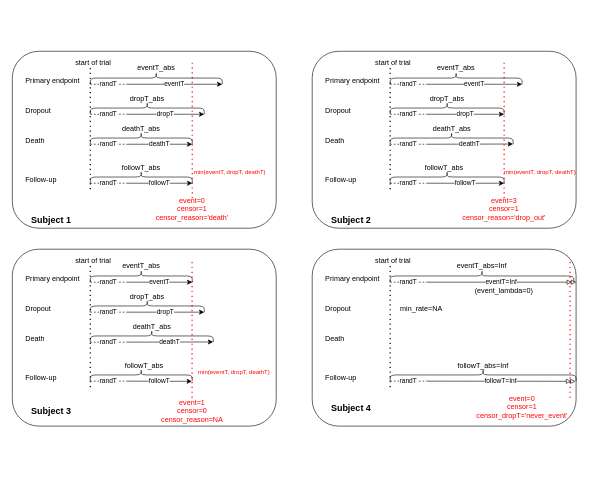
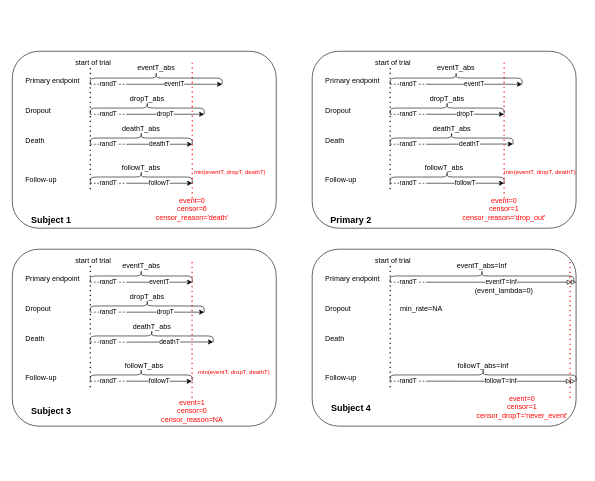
- <mxCell id="28" value="event=0&lt;br&gt;censor=1&lt;br&gt;censor_reason='death'" style="text;html=1;strokeColor=none;fillColor=none;align=center;verticalAlign=middle;whiteSpace=wrap;rounded=0;fontColor=#ff0000;" parent="1" vertex="1"><mxGeometry x="290" y="332.5" width="60" height="30" as="geometry" /></mxCell>
+ <mxCell id="28" value="event=0&lt;br&gt;censor=6&lt;br&gt;censor_reason='death'" style="text;html=1;strokeColor=none;fillColor=none;align=center;verticalAlign=middle;whiteSpace=wrap;rounded=0;fontColor=#ff0000;" parent="1" vertex="1"><mxGeometry x="290" y="332.5" width="60" height="30" as="geometry" /></mxCell>
- <mxCell id="54" value="event=3&lt;br&gt;censor=1&lt;br&gt;censor_reason='drop_out'" style="text;html=1;strokeColor=none;fillColor=none;align=center;verticalAlign=middle;whiteSpace=wrap;rounded=0;fontColor=#ff0000;" parent="1" vertex="1"><mxGeometry x="810" y="332.5" width="60" height="30" as="geometry" /></mxCell>
+ <mxCell id="54" value="event=0&lt;br&gt;censor=1&lt;br&gt;censor_reason='drop_out'" style="text;html=1;strokeColor=none;fillColor=none;align=center;verticalAlign=middle;whiteSpace=wrap;rounded=0;fontColor=#ff0000;" parent="1" vertex="1"><mxGeometry x="810" y="332.5" width="60" height="30" as="geometry" /></mxCell>
- <mxCell id="55" value="Subject 2" style="text;html=1;strokeColor=none;fillColor=none;align=center;verticalAlign=middle;whiteSpace=wrap;rounded=0;fontStyle=1;fontSize=15;" parent="1" vertex="1"><mxGeometry x="540" y="350" width="90" height="30" as="geometry" /></mxCell>
+ <mxCell id="55" value="Primary 2" style="text;html=1;strokeColor=none;fillColor=none;align=center;verticalAlign=middle;whiteSpace=wrap;rounded=0;fontStyle=1;fontSize=15;" parent="1" vertex="1"><mxGeometry x="540" y="350" width="90" height="30" as="geometry" /></mxCell>
